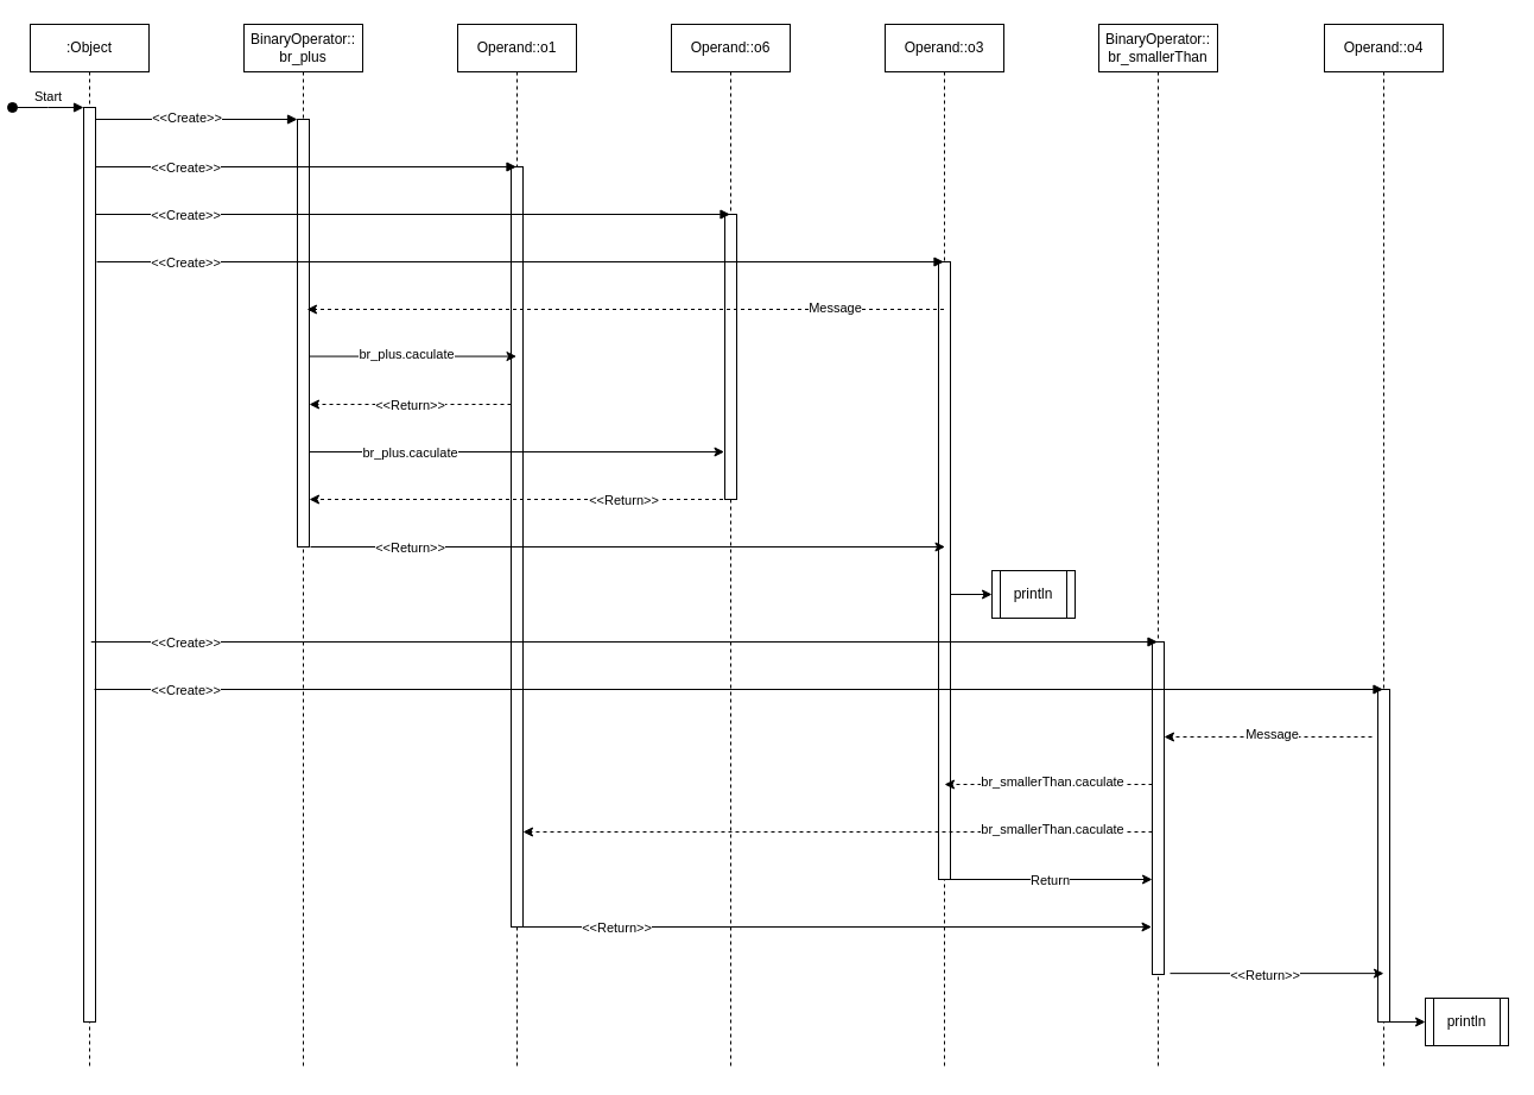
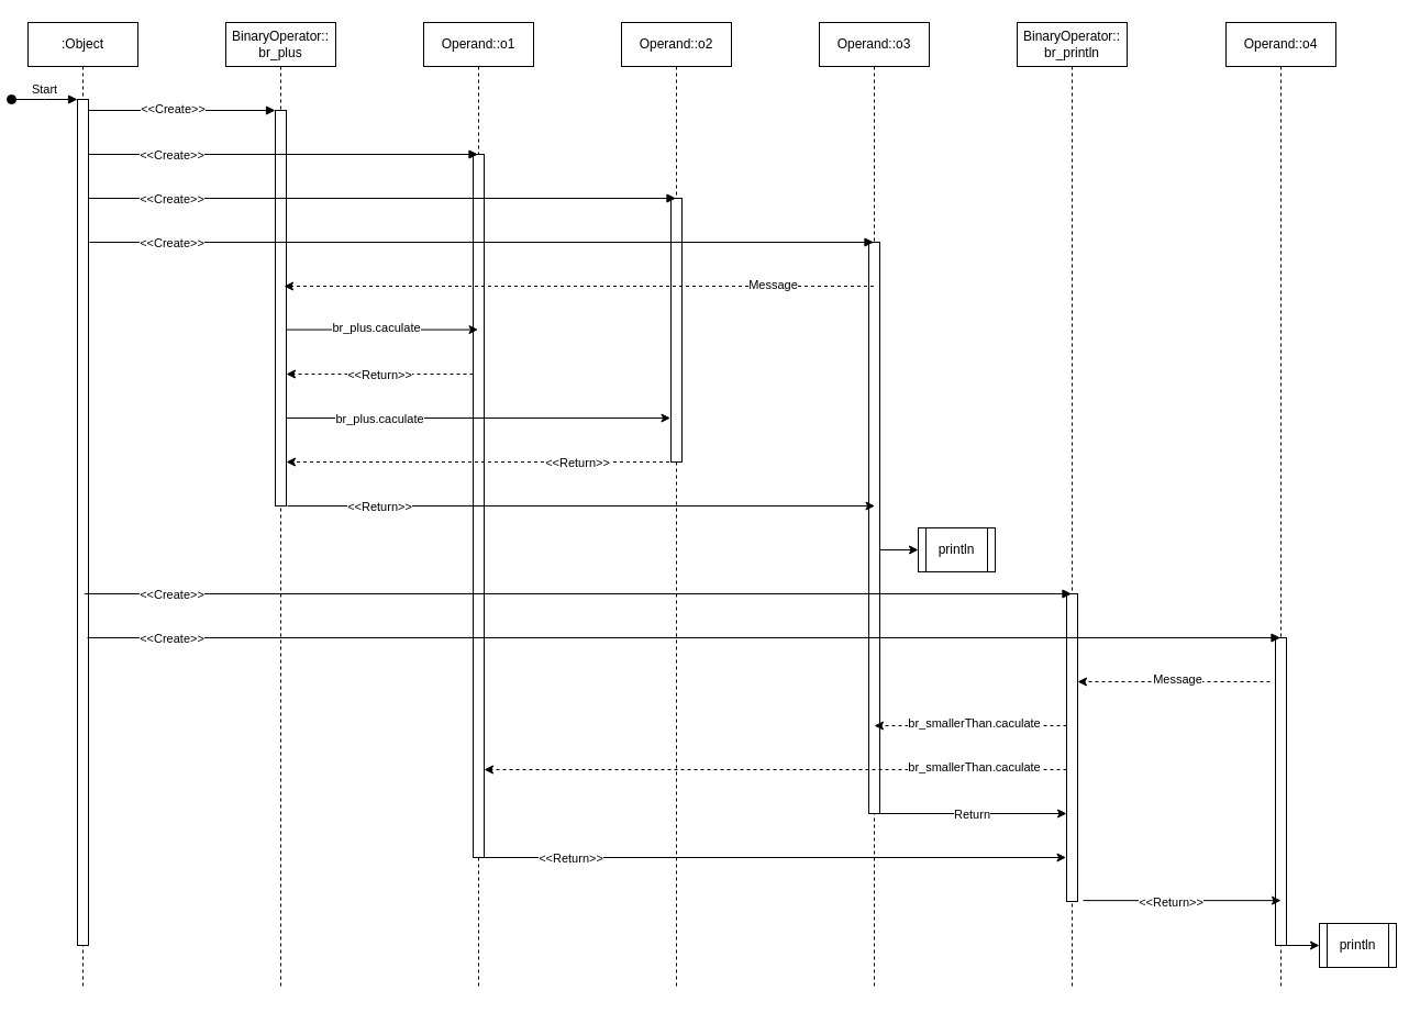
- <mxCell id="12" value="Operand::o6" style="shape=umlLifeline;perimeter=lifelinePerimeter;whiteSpace=wrap;html=1;container=0;dropTarget=0;collapsible=0;recursiveResize=0;outlineConnect=0;portConstraint=eastwest;newEdgeStyle={&quot;edgeStyle&quot;:&quot;elbowEdgeStyle&quot;,&quot;elbow&quot;:&quot;vertical&quot;,&quot;curved&quot;:0,&quot;rounded&quot;:0};" vertex="1" parent="1"><mxGeometry x="560" y="20" width="100" height="880" as="geometry" /></mxCell>
+ <mxCell id="12" value="Operand::o2" style="shape=umlLifeline;perimeter=lifelinePerimeter;whiteSpace=wrap;html=1;container=0;dropTarget=0;collapsible=0;recursiveResize=0;outlineConnect=0;portConstraint=eastwest;newEdgeStyle={&quot;edgeStyle&quot;:&quot;elbowEdgeStyle&quot;,&quot;elbow&quot;:&quot;vertical&quot;,&quot;curved&quot;:0,&quot;rounded&quot;:0};" vertex="1" parent="1"><mxGeometry x="560" y="20" width="100" height="880" as="geometry" /></mxCell>
- <mxCell id="19" value="&lt;div&gt;BinaryOperator::&lt;/div&gt;&lt;div&gt;br_smallerThan&lt;/div&gt;" style="shape=umlLifeline;perimeter=lifelinePerimeter;whiteSpace=wrap;html=1;container=0;dropTarget=0;collapsible=0;recursiveResize=0;outlineConnect=0;portConstraint=eastwest;newEdgeStyle={&quot;edgeStyle&quot;:&quot;elbowEdgeStyle&quot;,&quot;elbow&quot;:&quot;vertical&quot;,&quot;curved&quot;:0,&quot;rounded&quot;:0};" vertex="1" parent="1"><mxGeometry x="920" y="20" width="100" height="880" as="geometry" /></mxCell>
+ <mxCell id="19" value="&lt;div&gt;BinaryOperator::&lt;/div&gt;&lt;div&gt;br_println&lt;/div&gt;" style="shape=umlLifeline;perimeter=lifelinePerimeter;whiteSpace=wrap;html=1;container=0;dropTarget=0;collapsible=0;recursiveResize=0;outlineConnect=0;portConstraint=eastwest;newEdgeStyle={&quot;edgeStyle&quot;:&quot;elbowEdgeStyle&quot;,&quot;elbow&quot;:&quot;vertical&quot;,&quot;curved&quot;:0,&quot;rounded&quot;:0};" vertex="1" parent="1"><mxGeometry x="920" y="20" width="100" height="880" as="geometry" /></mxCell>
